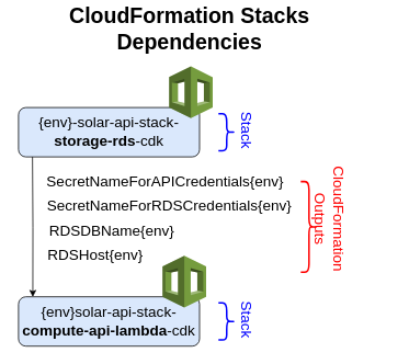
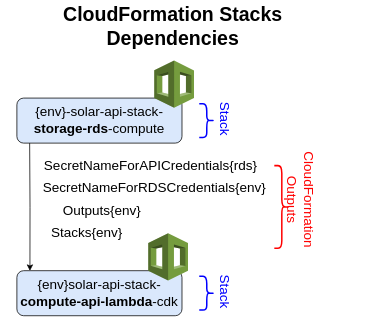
- <mxCell id="3" value="{env}-solar-api-stack-&lt;b&gt;storage-rds&lt;/b&gt;-cdk" style="rounded=1;whiteSpace=wrap;html=1;fontSize=18;fillColor=#dae8fc;strokeColor=#000000;" parent="1" vertex="1"><mxGeometry x="22" y="130" width="220" height="60" as="geometry" /></mxCell>
+ <mxCell id="3" value="{env}-solar-api-stack-&lt;b&gt;storage-rds&lt;/b&gt;-compute" style="rounded=1;whiteSpace=wrap;html=1;fontSize=18;fillColor=#dae8fc;strokeColor=#000000;" parent="1" vertex="1"><mxGeometry x="22" y="130" width="220" height="60" as="geometry" /></mxCell>
- <mxCell id="5" value="SecretNameForAPICredentials{env}" style="text;html=1;align=center;verticalAlign=middle;resizable=0;points=[];autosize=1;strokeColor=none;fillColor=none;fontSize=18;fontColor=#000000;" parent="1" vertex="1"><mxGeometry x="45" y="200" width="310" height="40" as="geometry" /></mxCell>
+ <mxCell id="5" value="SecretNameForAPICredentials{rds}" style="text;html=1;align=center;verticalAlign=middle;resizable=0;points=[];autosize=1;strokeColor=none;fillColor=none;fontSize=18;fontColor=#000000;" parent="1" vertex="1"><mxGeometry x="45" y="200" width="310" height="40" as="geometry" /></mxCell>
- <mxCell id="6" value="RDSDBName{env}" style="text;html=1;align=center;verticalAlign=middle;resizable=0;points=[];autosize=1;strokeColor=none;fillColor=none;fontSize=18;fontColor=#000000;" parent="1" vertex="1"><mxGeometry x="45" y="260" width="180" height="40" as="geometry" /></mxCell>
+ <mxCell id="6" value="Outputs{env}" style="text;html=1;align=center;verticalAlign=middle;resizable=0;points=[];autosize=1;strokeColor=none;fillColor=none;fontSize=18;fontColor=#000000;" parent="1" vertex="1"><mxGeometry x="45" y="260" width="180" height="40" as="geometry" /></mxCell>
- <mxCell id="7" value="RDSHost{env}" style="text;html=1;align=center;verticalAlign=middle;resizable=0;points=[];autosize=1;strokeColor=none;fillColor=none;fontSize=18;fontColor=#000000;" parent="1" vertex="1"><mxGeometry x="45" y="290" width="140" height="40" as="geometry" /></mxCell>
+ <mxCell id="7" value="Stacks{env}" style="text;html=1;align=center;verticalAlign=middle;resizable=0;points=[];autosize=1;strokeColor=none;fillColor=none;fontSize=18;fontColor=#000000;" parent="1" vertex="1"><mxGeometry x="45" y="290" width="140" height="40" as="geometry" /></mxCell>
